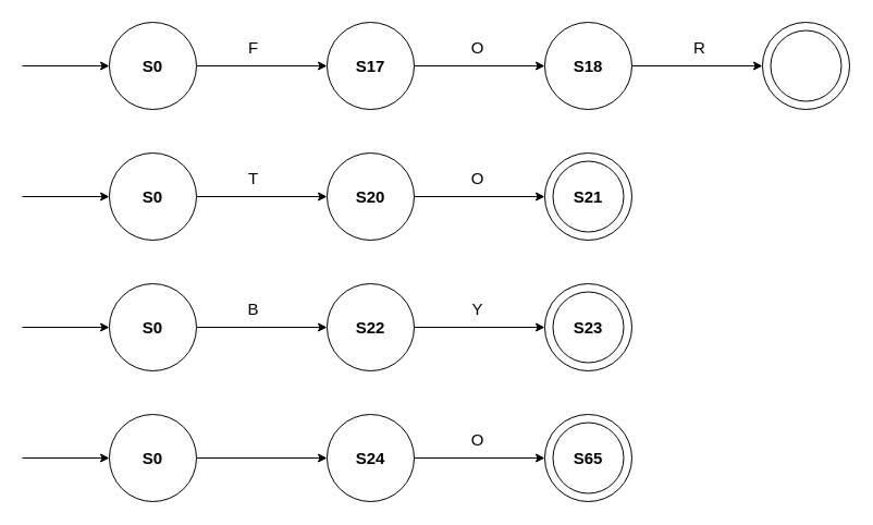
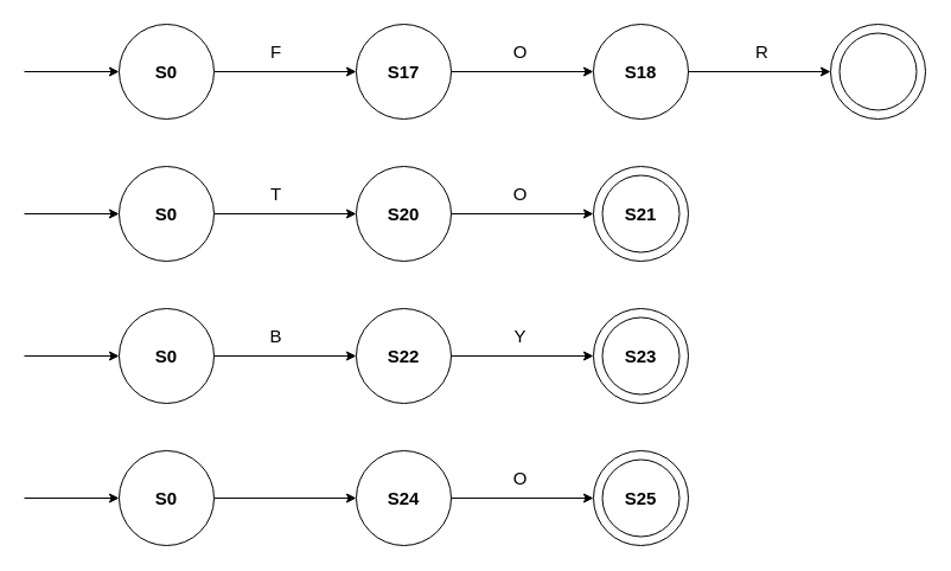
- <mxCell id="50" value="&lt;b&gt;&lt;font style=&quot;font-size: 15px;&quot;&gt;S65&lt;/font&gt;&lt;/b&gt;" style="text;html=1;strokeColor=none;fillColor=none;align=center;verticalAlign=middle;whiteSpace=wrap;rounded=0;" parent="1" vertex="1"><mxGeometry x="510" y="405" width="60" height="30" as="geometry" /></mxCell>
+ <mxCell id="50" value="&lt;b&gt;&lt;font style=&quot;font-size: 15px;&quot;&gt;S25&lt;/font&gt;&lt;/b&gt;" style="text;html=1;strokeColor=none;fillColor=none;align=center;verticalAlign=middle;whiteSpace=wrap;rounded=0;" parent="1" vertex="1"><mxGeometry x="510" y="405" width="60" height="30" as="geometry" /></mxCell>
